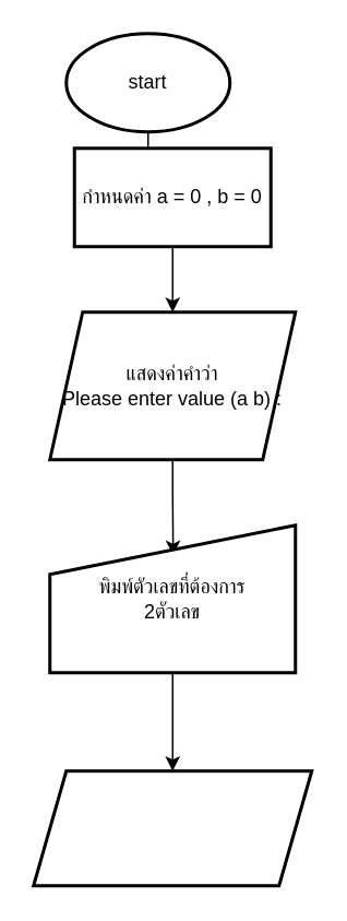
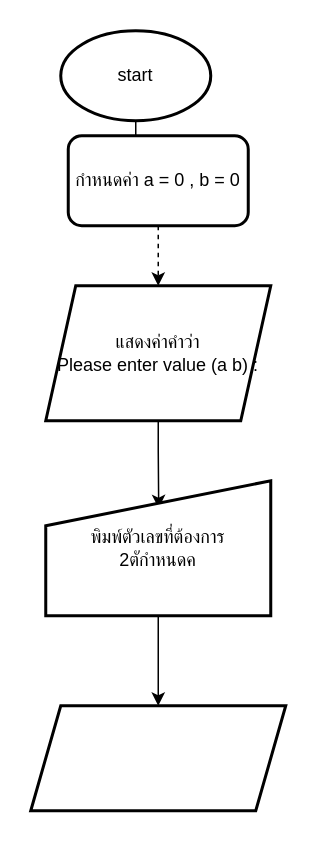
- <mxCell id="5" value="กำหนดค่า a = 0 , b = 0" style="whiteSpace=wrap;html=1;strokeWidth=2;" vertex="1" parent="1"><mxGeometry x="45" y="90" width="120" height="60" as="geometry" /></mxCell>
+ <mxCell id="5" value="กำหนดค่า a = 0 , b = 0" style="whiteSpace=wrap;html=1;strokeWidth=2;rounded=1;" vertex="1" parent="1"><mxGeometry x="45" y="90" width="120" height="60" as="geometry" /></mxCell>
- <mxCell id="4" value="" style="edgeStyle=orthogonalEdgeStyle;rounded=0;orthogonalLoop=1;jettySize=auto;html=1;" edge="1" parent="1" source="5" target="7"><mxGeometry relative="1" as="geometry" /></mxCell>
+ <mxCell id="4" value="" style="edgeStyle=orthogonalEdgeStyle;rounded=0;orthogonalLoop=1;jettySize=auto;html=1;dashed=1;" edge="1" parent="1" source="5" target="7"><mxGeometry relative="1" as="geometry" /></mxCell>
- <mxCell id="9" value="พิมพ์ตัวเลขที่ต้องการ&lt;div&gt;2ตัวเลข&lt;/div&gt;" style="shape=manualInput;whiteSpace=wrap;html=1;strokeWidth=2;" vertex="1" parent="1"><mxGeometry x="30" y="320" width="150" height="90" as="geometry" /></mxCell>
+ <mxCell id="9" value="พิมพ์ตัวเลขที่ต้องการ&lt;div&gt;2ตักำหนดค&lt;/div&gt;" style="shape=manualInput;whiteSpace=wrap;html=1;strokeWidth=2;" vertex="1" parent="1"><mxGeometry x="30" y="320" width="150" height="90" as="geometry" /></mxCell>
